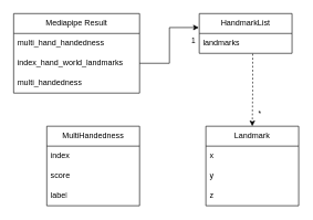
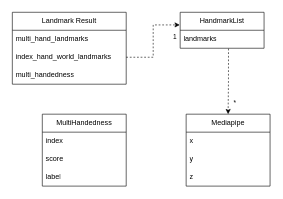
- <mxCell id="2" value="&lt;div&gt;Mediapipe Result&lt;/div&gt;" style="swimlane;fontStyle=0;childLayout=stackLayout;horizontal=1;startSize=30;horizontalStack=0;resizeParent=1;resizeParentMax=0;resizeLast=0;collapsible=1;marginBottom=0;whiteSpace=wrap;html=1;" vertex="1" parent="1"><mxGeometry x="20" y="20" width="190" height="120" as="geometry" /></mxCell>
+ <mxCell id="2" value="&lt;div&gt;Landmark Result&lt;/div&gt;" style="swimlane;fontStyle=0;childLayout=stackLayout;horizontal=1;startSize=30;horizontalStack=0;resizeParent=1;resizeParentMax=0;resizeLast=0;collapsible=1;marginBottom=0;whiteSpace=wrap;html=1;" vertex="1" parent="1"><mxGeometry x="20" y="20" width="190" height="120" as="geometry" /></mxCell>
- <mxCell id="3" value="multi_hand_handedness" style="text;strokeColor=none;fillColor=none;align=left;verticalAlign=middle;spacingLeft=4;spacingRight=4;overflow=hidden;points=[[0,0.5],[1,0.5]];portConstraint=eastwest;rotatable=0;whiteSpace=wrap;html=1;" vertex="1" parent="2"><mxGeometry y="30" width="190" height="30" as="geometry" /></mxCell>
+ <mxCell id="3" value="multi_hand_landmarks" style="text;strokeColor=none;fillColor=none;align=left;verticalAlign=middle;spacingLeft=4;spacingRight=4;overflow=hidden;points=[[0,0.5],[1,0.5]];portConstraint=eastwest;rotatable=0;whiteSpace=wrap;html=1;" vertex="1" parent="2"><mxGeometry y="30" width="190" height="30" as="geometry" /></mxCell>
- <mxCell id="18" style="edgeStyle=orthogonalEdgeStyle;rounded=0;orthogonalLoop=1;jettySize=auto;html=1;exitX=1;exitY=0.5;exitDx=0;exitDy=0;entryX=-0.005;entryY=0.351;entryDx=0;entryDy=0;entryPerimeter=0;" edge="1" parent="1" source="4" target="16"><mxGeometry relative="1" as="geometry"><mxPoint x="280" y="100" as="targetPoint" /></mxGeometry></mxCell>
+ <mxCell id="18" style="edgeStyle=orthogonalEdgeStyle;rounded=0;orthogonalLoop=1;jettySize=auto;html=1;exitX=1;exitY=0.5;exitDx=0;exitDy=0;entryX=-0.005;entryY=0.351;entryDx=0;entryDy=0;entryPerimeter=0;dashed=1;" edge="1" parent="1" source="4" target="16"><mxGeometry relative="1" as="geometry"><mxPoint x="280" y="100" as="targetPoint" /></mxGeometry></mxCell>
- <mxCell id="6" value="Landmark" style="swimlane;fontStyle=0;childLayout=stackLayout;horizontal=1;startSize=30;horizontalStack=0;resizeParent=1;resizeParentMax=0;resizeLast=0;collapsible=1;marginBottom=0;whiteSpace=wrap;html=1;" vertex="1" parent="1"><mxGeometry x="310" y="190" width="140" height="120" as="geometry" /></mxCell>
+ <mxCell id="6" value="Mediapipe" style="swimlane;fontStyle=0;childLayout=stackLayout;horizontal=1;startSize=30;horizontalStack=0;resizeParent=1;resizeParentMax=0;resizeLast=0;collapsible=1;marginBottom=0;whiteSpace=wrap;html=1;" vertex="1" parent="1"><mxGeometry x="310" y="190" width="140" height="120" as="geometry" /></mxCell>
